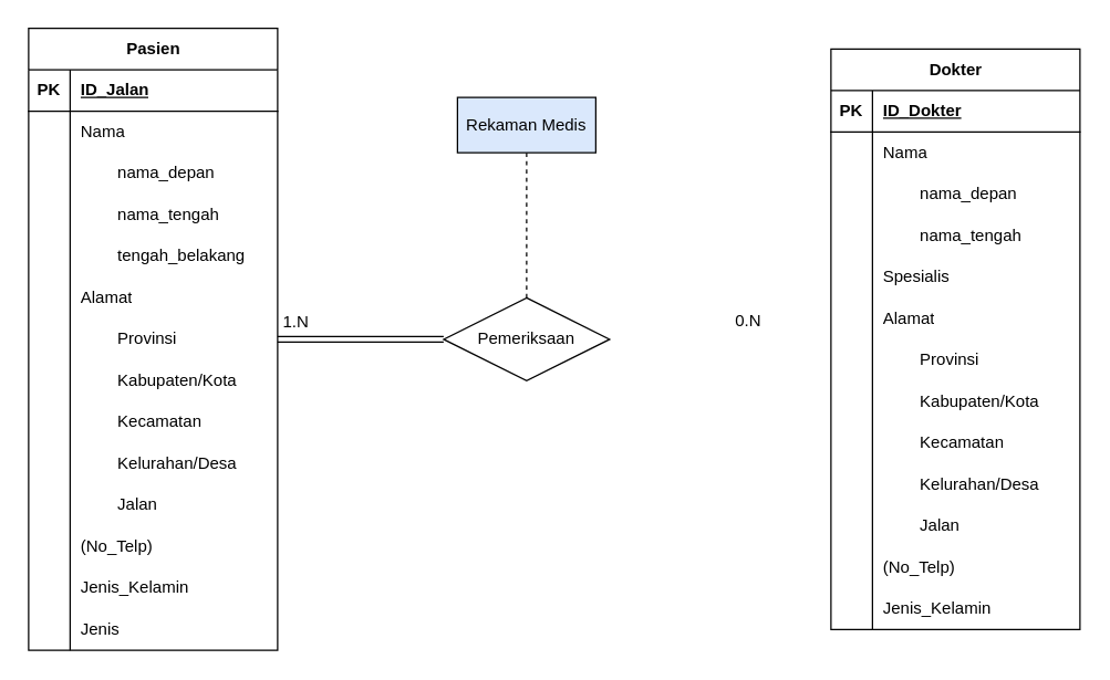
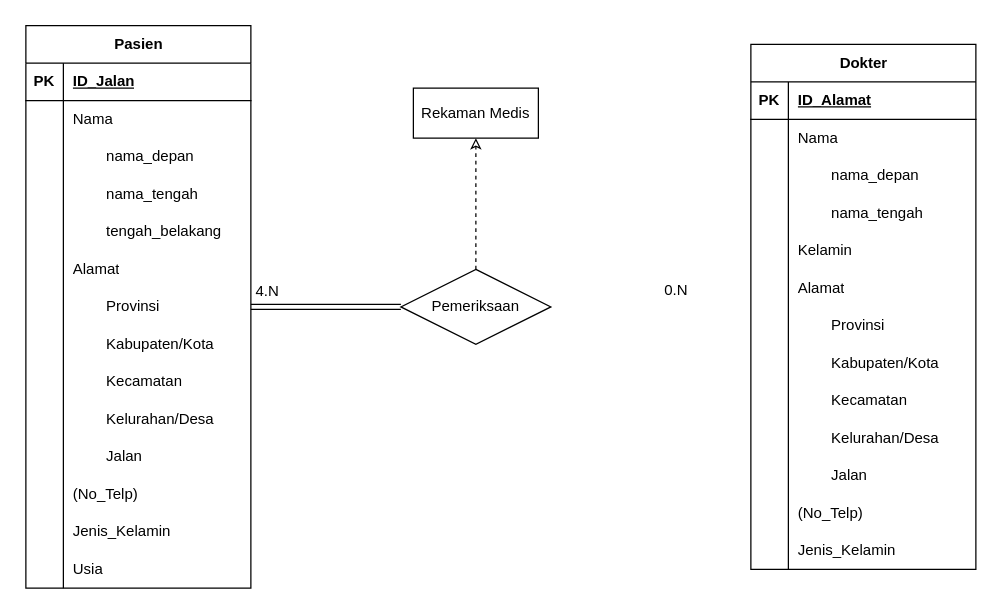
- <mxCell id="49" value="ID_Dokter" style="shape=partialRectangle;connectable=0;fillColor=none;top=0;left=0;bottom=0;right=0;align=left;spacingLeft=6;fontStyle=5;overflow=hidden;whiteSpace=wrap;html=1;" parent="47" vertex="1"><mxGeometry x="30" width="150" height="30" as="geometry"><mxRectangle width="150" height="30" as="alternateBounds" /></mxGeometry></mxCell>
+ <mxCell id="49" value="ID_Alamat" style="shape=partialRectangle;connectable=0;fillColor=none;top=0;left=0;bottom=0;right=0;align=left;spacingLeft=6;fontStyle=5;overflow=hidden;whiteSpace=wrap;html=1;" parent="47" vertex="1"><mxGeometry x="30" width="150" height="30" as="geometry"><mxRectangle width="150" height="30" as="alternateBounds" /></mxGeometry></mxCell>
- <mxCell id="88" value="Rekaman Medis" style="whiteSpace=wrap;html=1;align=center;fillColor=#dae8fc;" parent="1" vertex="1"><mxGeometry x="330" y="70" width="100" height="40" as="geometry" /></mxCell>
+ <mxCell id="88" value="Rekaman Medis" style="whiteSpace=wrap;html=1;align=center;" parent="1" vertex="1"><mxGeometry x="330" y="70" width="100" height="40" as="geometry" /></mxCell>
- <mxCell id="86" style="edgeStyle=orthogonalEdgeStyle;rounded=0;orthogonalLoop=1;jettySize=auto;html=1;endArrow=none;endFill=0;dashed=1;" parent="1" source="87" target="88" edge="1"><mxGeometry relative="1" as="geometry" /></mxCell>
+ <mxCell id="86" style="edgeStyle=orthogonalEdgeStyle;rounded=0;orthogonalLoop=1;jettySize=auto;html=1;endArrow=classic;endFill=0;dashed=1;" parent="1" source="87" target="88" edge="1"><mxGeometry relative="1" as="geometry" /></mxCell>
- <mxCell id="61" value="Spesialis" style="shape=partialRectangle;connectable=0;fillColor=none;top=0;left=0;bottom=0;right=0;align=left;spacingLeft=6;overflow=hidden;whiteSpace=wrap;html=1;" parent="59" vertex="1"><mxGeometry x="30" width="150" height="30" as="geometry"><mxRectangle width="150" height="30" as="alternateBounds" /></mxGeometry></mxCell>
+ <mxCell id="61" value="Kelamin" style="shape=partialRectangle;connectable=0;fillColor=none;top=0;left=0;bottom=0;right=0;align=left;spacingLeft=6;overflow=hidden;whiteSpace=wrap;html=1;" parent="59" vertex="1"><mxGeometry x="30" width="150" height="30" as="geometry"><mxRectangle width="150" height="30" as="alternateBounds" /></mxGeometry></mxCell>
- <mxCell id="90" value="1.N" style="text;html=1;align=center;verticalAlign=middle;resizable=0;points=[];autosize=1;strokeColor=none;fillColor=none;" vertex="1" parent="1"><mxGeometry x="193" y="218" width="40" height="30" as="geometry" /></mxCell>
+ <mxCell id="90" value="4.N" style="text;html=1;align=center;verticalAlign=middle;resizable=0;points=[];autosize=1;strokeColor=none;fillColor=none;" vertex="1" parent="1"><mxGeometry x="193" y="218" width="40" height="30" as="geometry" /></mxCell>
- <mxCell id="45" value="Jenis" style="shape=partialRectangle;connectable=0;fillColor=none;top=0;left=0;bottom=0;right=0;align=left;spacingLeft=6;overflow=hidden;whiteSpace=wrap;html=1;" parent="43" vertex="1"><mxGeometry x="30" width="150" height="30" as="geometry"><mxRectangle width="150" height="30" as="alternateBounds" /></mxGeometry></mxCell>
+ <mxCell id="45" value="Usia" style="shape=partialRectangle;connectable=0;fillColor=none;top=0;left=0;bottom=0;right=0;align=left;spacingLeft=6;overflow=hidden;whiteSpace=wrap;html=1;" parent="43" vertex="1"><mxGeometry x="30" width="150" height="30" as="geometry"><mxRectangle width="150" height="30" as="alternateBounds" /></mxGeometry></mxCell>
